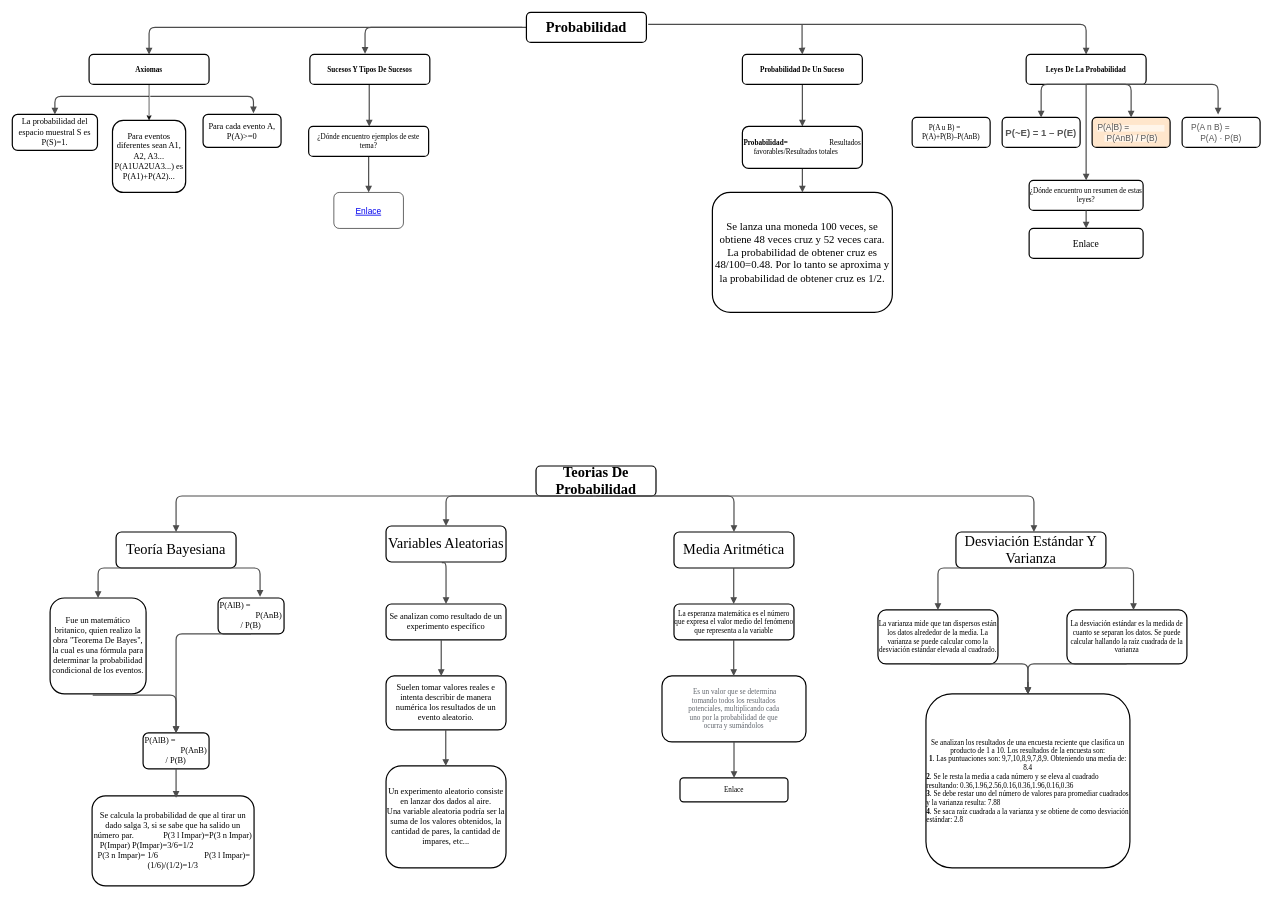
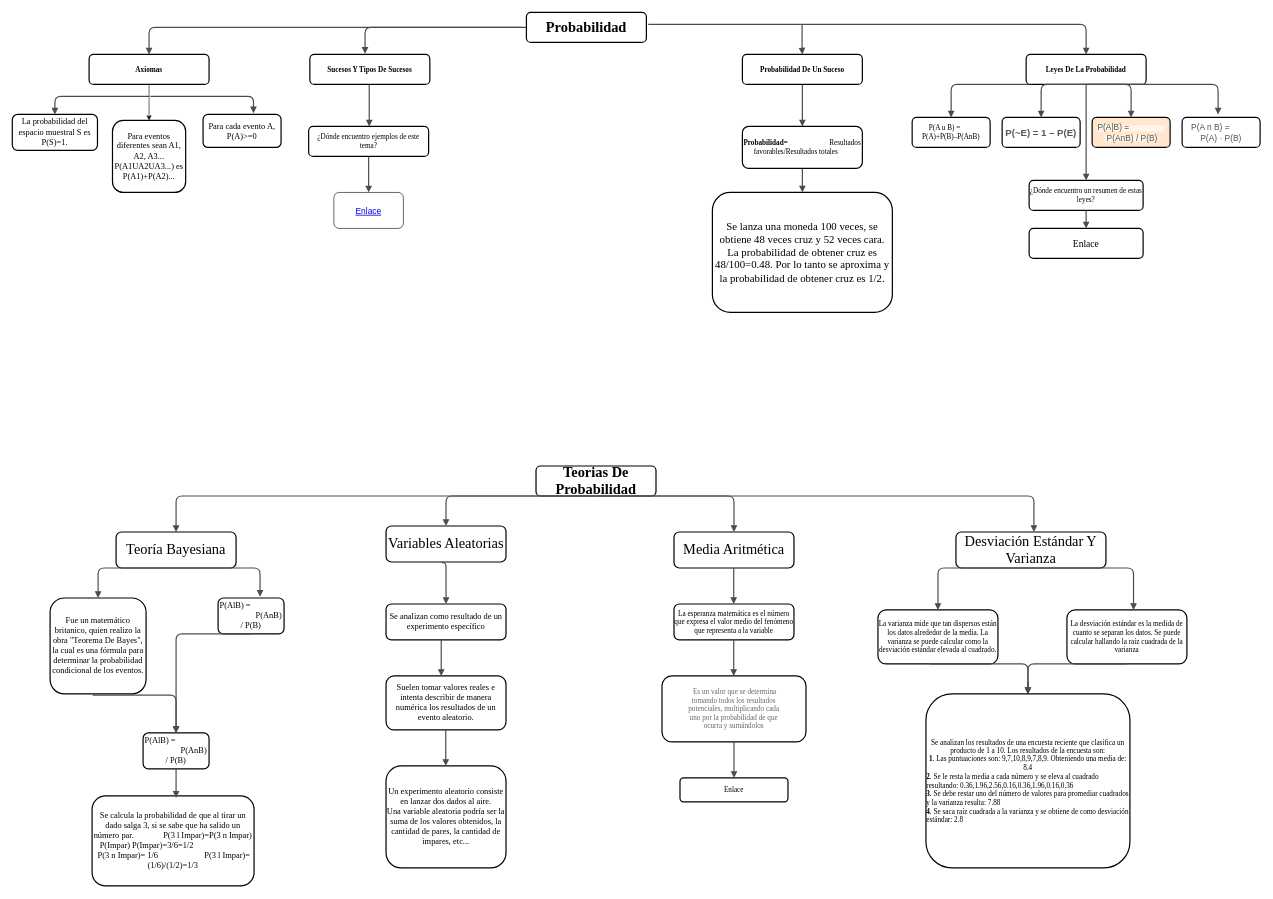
+ <mxCell id="11" value="" style="edgeStyle=elbowEdgeStyle;rounded=1;html=1;labelBackgroundColor=none;endArrow=block;endFill=1;strokeColor=#4D4D4D;strokeWidth=2;fontFamily=Verdana;fontSize=10;exitX=0.5;exitY=1;exitDx=0;exitDy=0;entryX=0.5;entryY=0;entryDx=0;entryDy=0;" parent="1" source="22" target="5" edge="1"><mxGeometry relative="1" as="geometry"><Array as="points"><mxPoint x="1585" y="170" /></Array></mxGeometry></mxCell>
